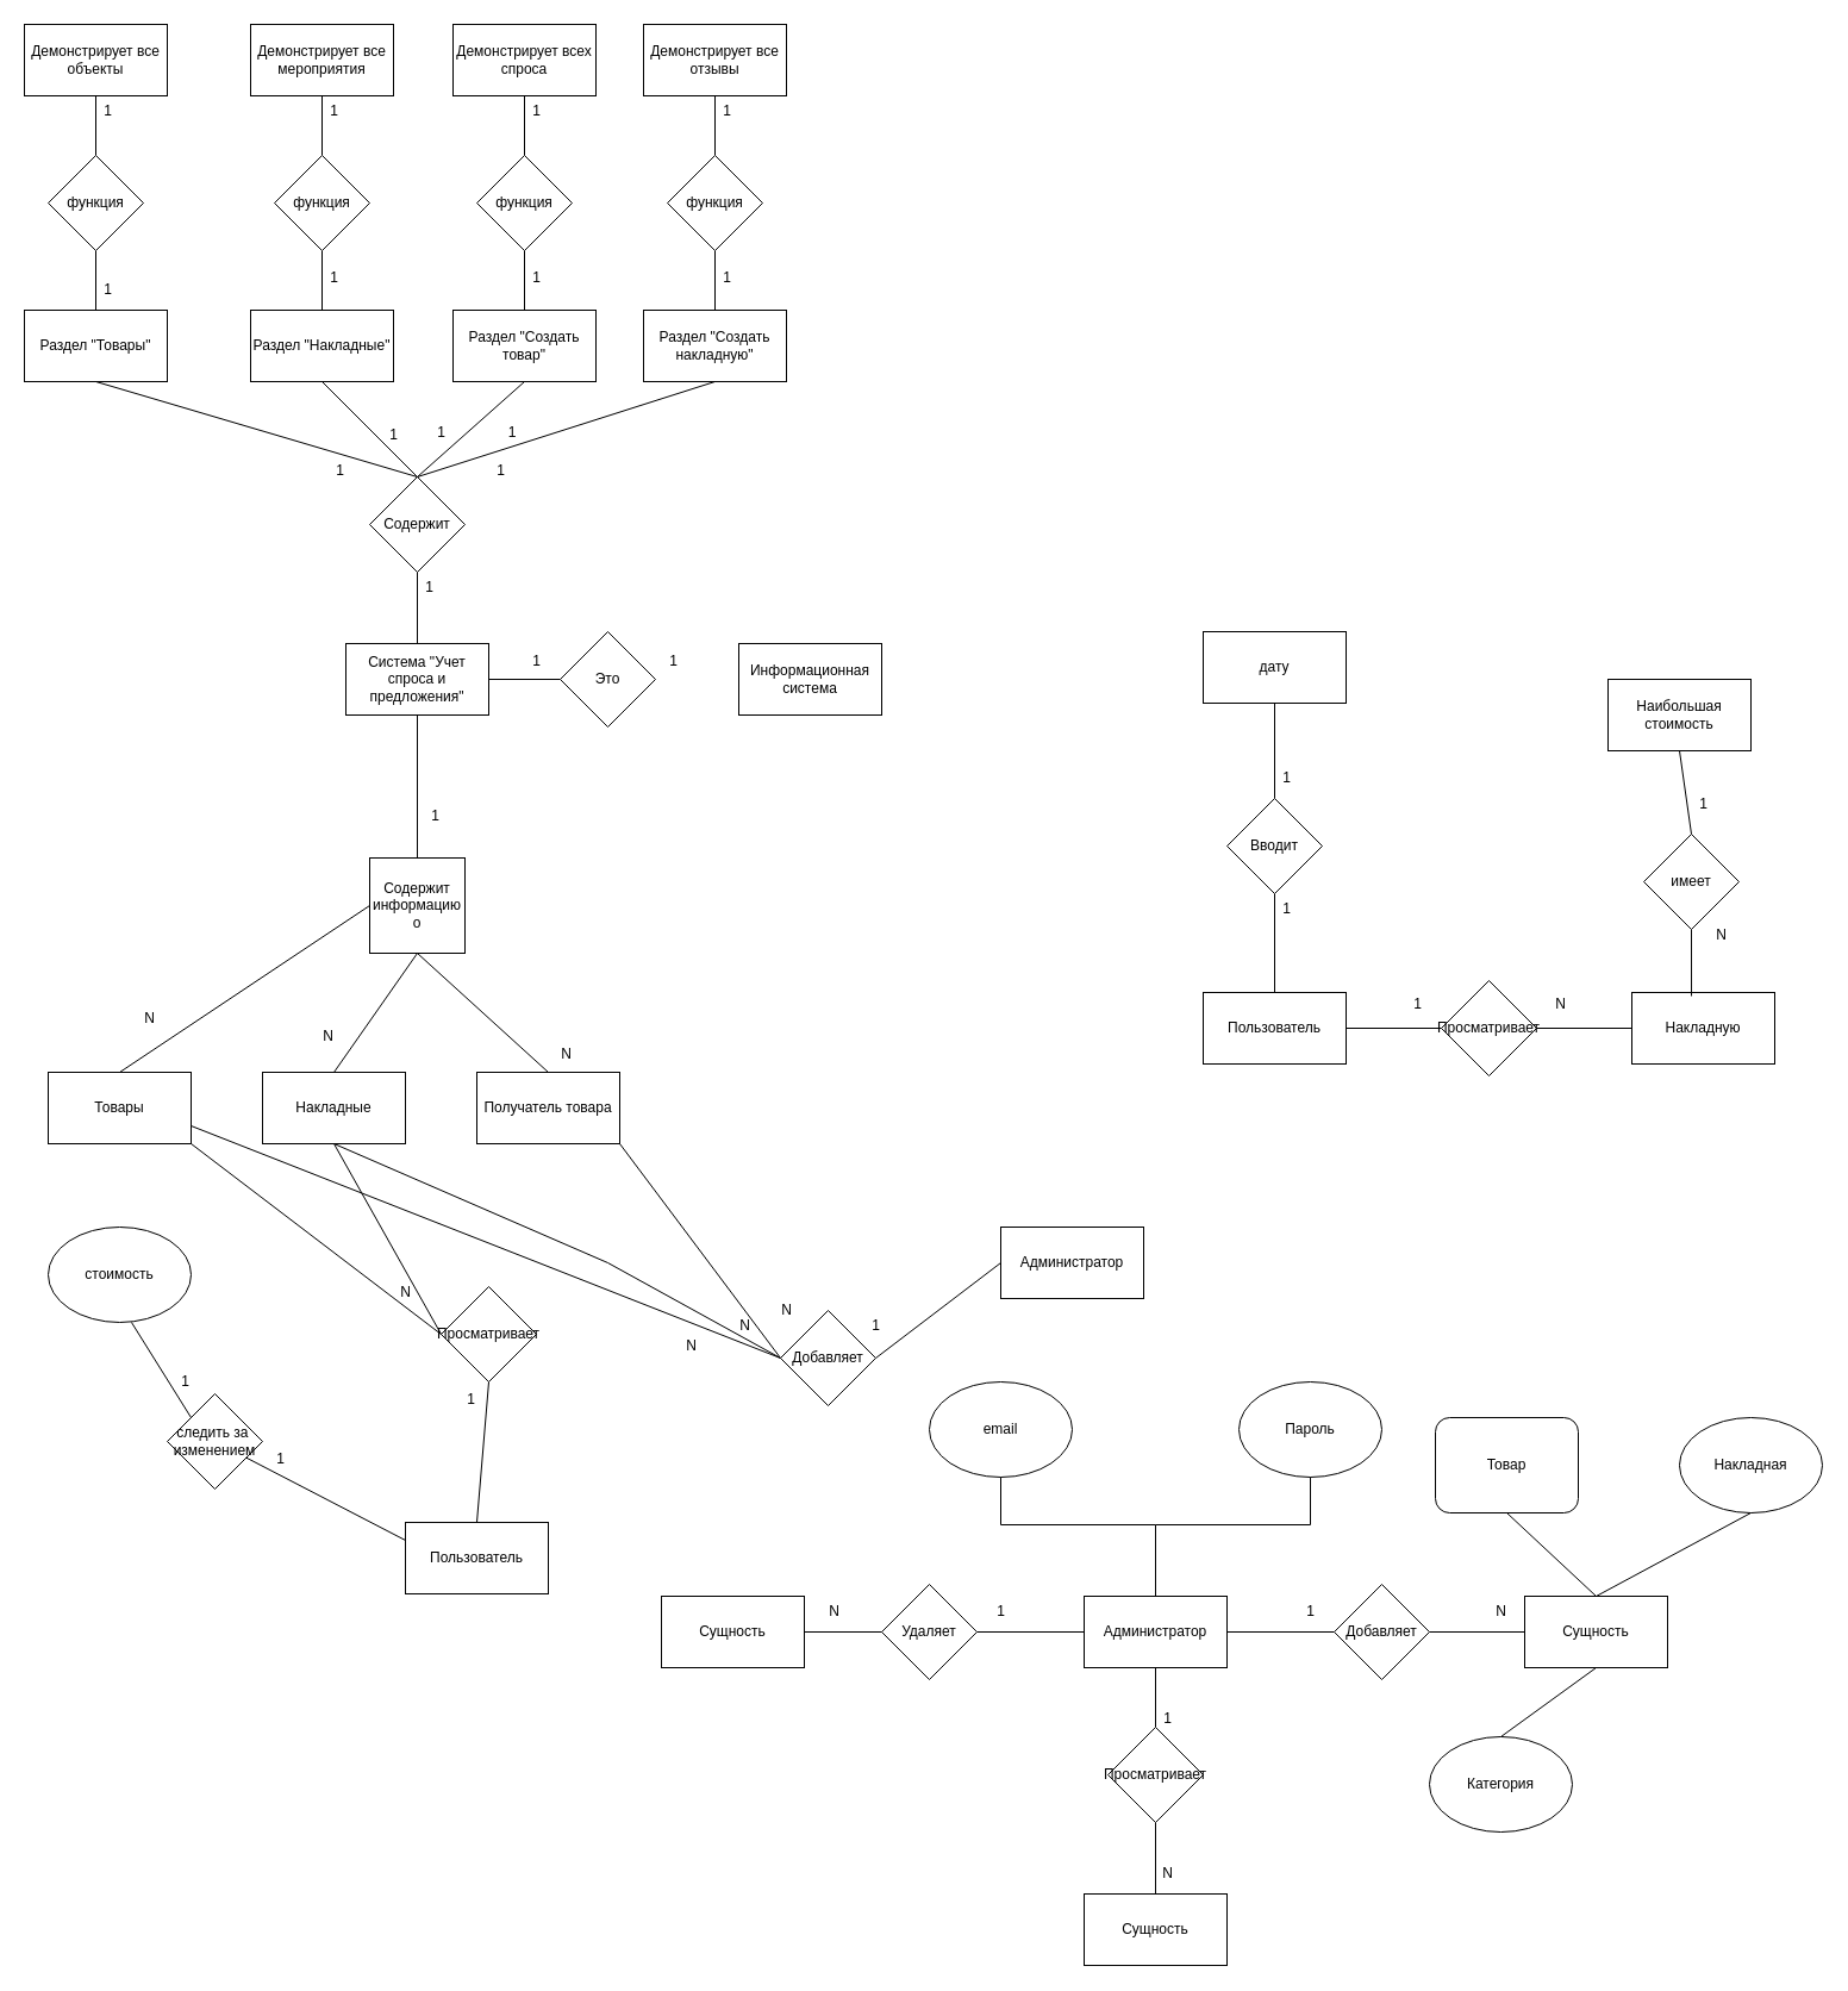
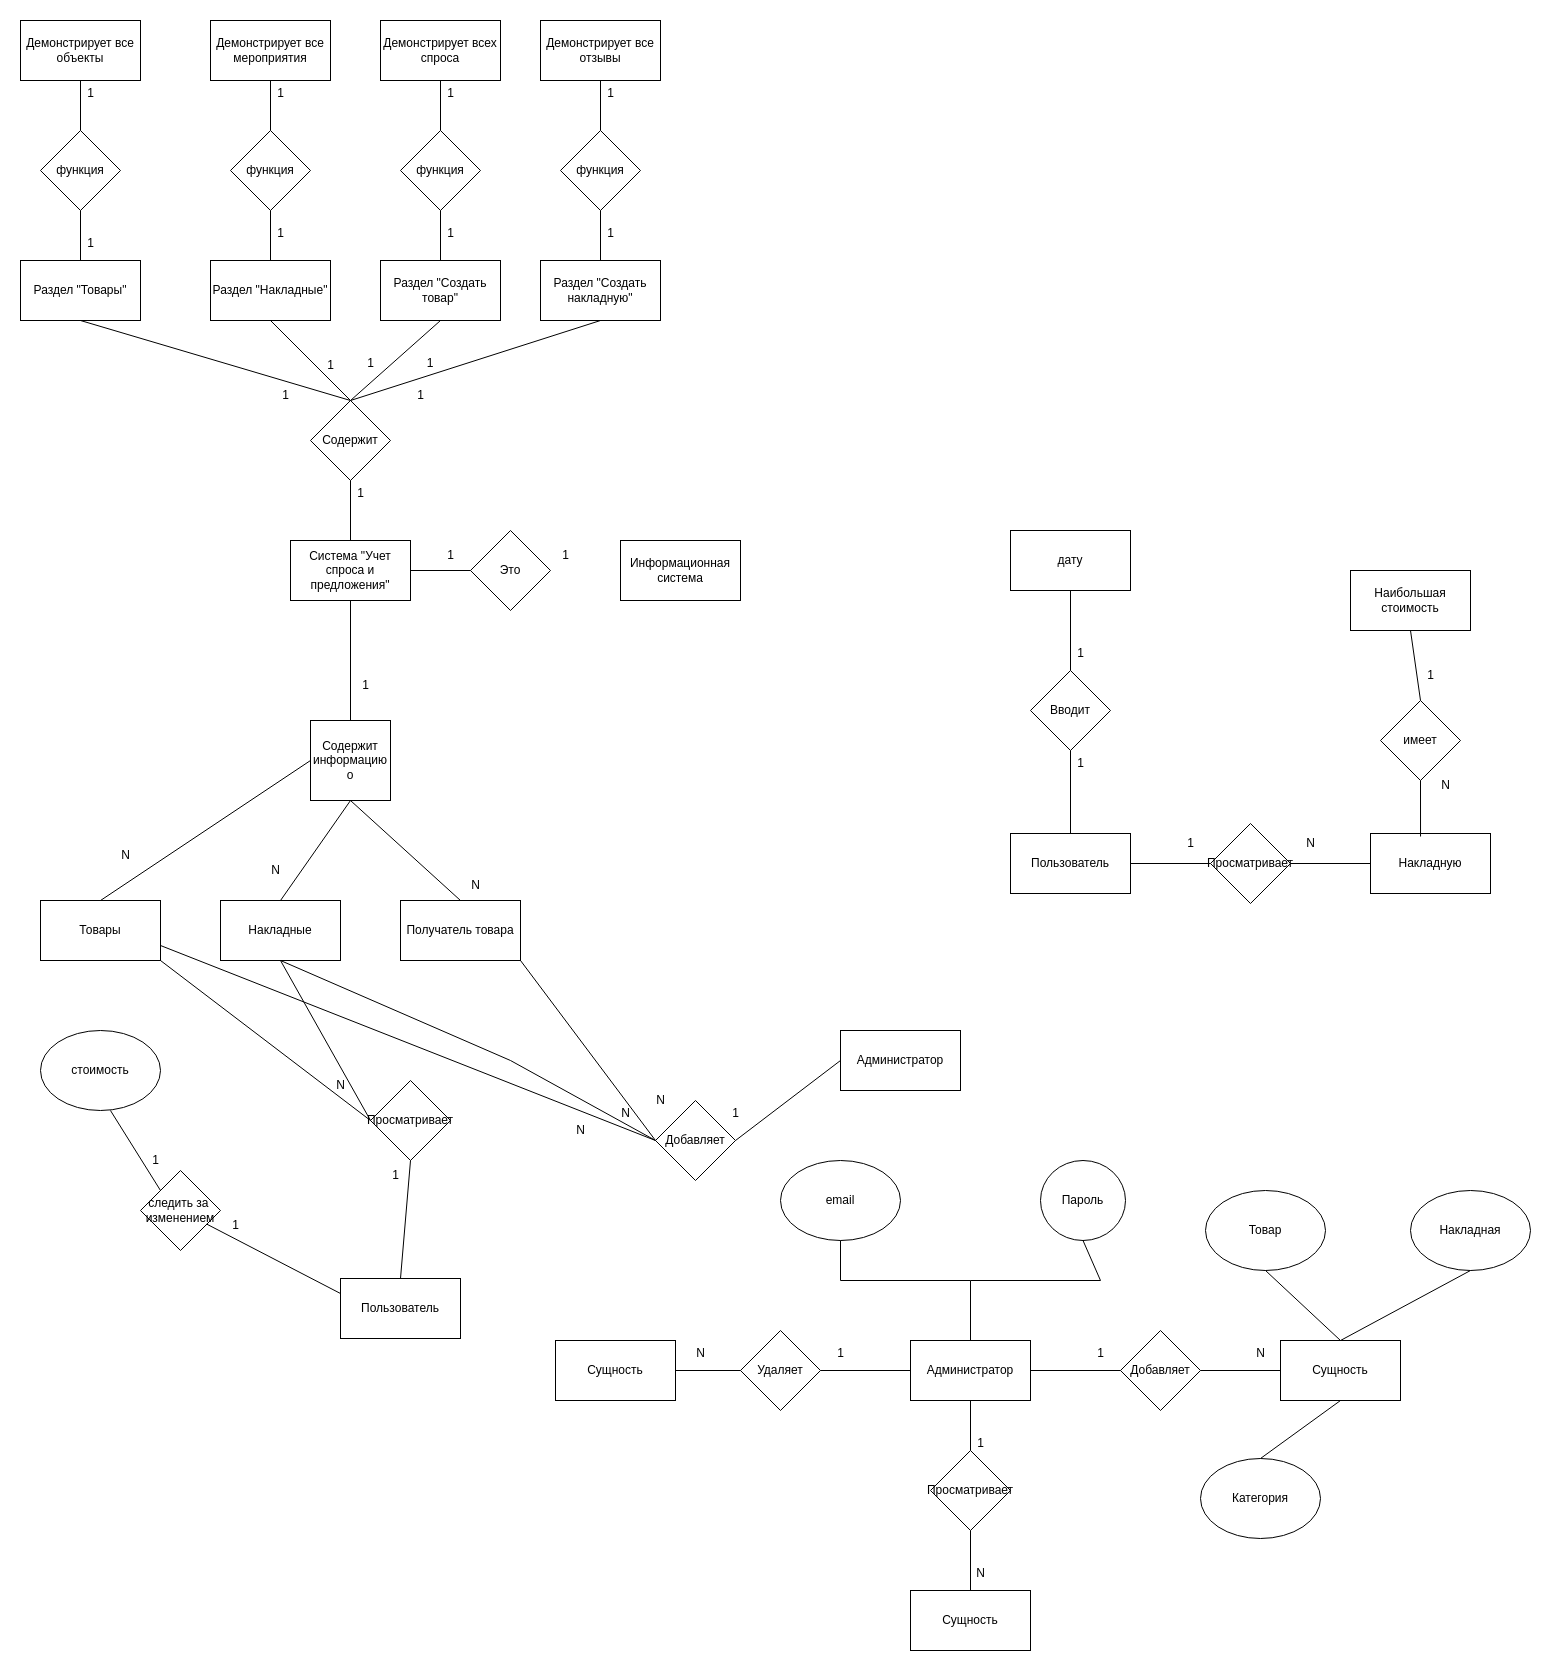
- <mxCell id="16" value="Пароль" style="ellipse;whiteSpace=wrap;html=1;" parent="1" vertex="1"><mxGeometry x="1040" y="1160" width="120" height="80" as="geometry" /></mxCell>
+ <mxCell id="16" value="Пароль" style="ellipse;whiteSpace=wrap;html=1;" parent="1" vertex="1"><mxGeometry x="1040" y="1160" width="85" height="80" as="geometry" /></mxCell>
- <mxCell id="113" value="Товар" style="whiteSpace=wrap;html=1;rounded=1;" parent="1" vertex="1"><mxGeometry x="1205" y="1190" width="120" height="80" as="geometry" /></mxCell>
+ <mxCell id="113" value="Товар" style="ellipse;whiteSpace=wrap;html=1;" parent="1" vertex="1"><mxGeometry x="1205" y="1190" width="120" height="80" as="geometry" /></mxCell>
